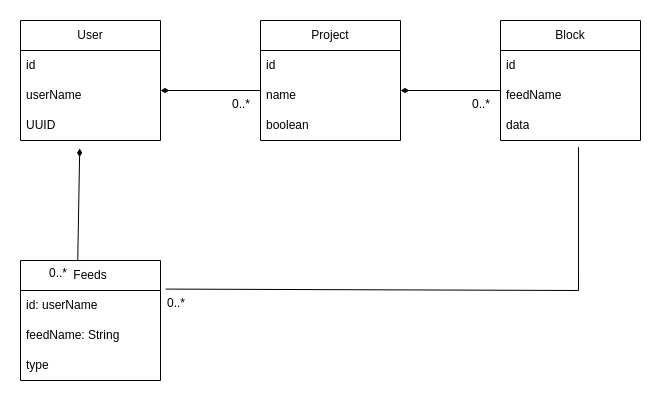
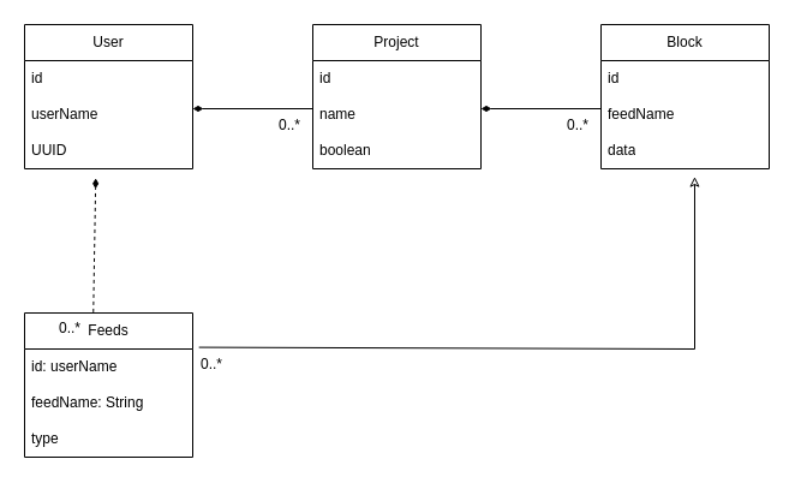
- <mxCell id="24" value="" style="endArrow=none;html=1;rounded=0;align=center;verticalAlign=top;endFill=0;labelBackgroundColor=none;entryX=0.557;entryY=1.22;entryDx=0;entryDy=0;entryPerimeter=0;exitX=1.037;exitY=-0.047;exitDx=0;exitDy=0;exitPerimeter=0;" edge="1" parent="1" source="11" target="17"><mxGeometry relative="1" as="geometry"><mxPoint x="400" y="290" as="sourcePoint" /><mxPoint x="600" y="290" as="targetPoint" /><Array as="points"><mxPoint x="578" y="290" /></Array></mxGeometry></mxCell>
+ <mxCell id="24" value="" style="endArrow=classic;html=1;rounded=0;align=center;verticalAlign=top;endFill=0;labelBackgroundColor=none;entryX=0.557;entryY=1.22;entryDx=0;entryDy=0;entryPerimeter=0;exitX=1.037;exitY=-0.047;exitDx=0;exitDy=0;exitPerimeter=0;" edge="1" parent="1" source="11" target="17"><mxGeometry relative="1" as="geometry"><mxPoint x="400" y="290" as="sourcePoint" /><mxPoint x="600" y="290" as="targetPoint" /><Array as="points"><mxPoint x="578" y="290" /></Array></mxGeometry></mxCell>
- <mxCell id="22" value="" style="endArrow=diamondThin;html=1;rounded=0;align=center;verticalAlign=top;endFill=1;labelBackgroundColor=none;startArrow=none;startFill=0;entryX=0.423;entryY=1.26;entryDx=0;entryDy=0;entryPerimeter=0;exitX=0.409;exitY=-0.005;exitDx=0;exitDy=0;exitPerimeter=0;" edge="1" parent="1" source="10" target="5"><mxGeometry relative="1" as="geometry"><mxPoint x="130" y="190" as="sourcePoint" /><mxPoint x="30" y="190" as="targetPoint" /></mxGeometry></mxCell>
+ <mxCell id="22" value="" style="endArrow=diamondThin;html=1;rounded=0;align=center;verticalAlign=top;endFill=1;labelBackgroundColor=none;startArrow=none;startFill=0;entryX=0.423;entryY=1.26;entryDx=0;entryDy=0;entryPerimeter=0;exitX=0.409;exitY=-0.005;exitDx=0;exitDy=0;exitPerimeter=0;dashed=1;" edge="1" parent="1" source="10" target="5"><mxGeometry relative="1" as="geometry"><mxPoint x="130" y="190" as="sourcePoint" /><mxPoint x="30" y="190" as="targetPoint" /></mxGeometry></mxCell>
